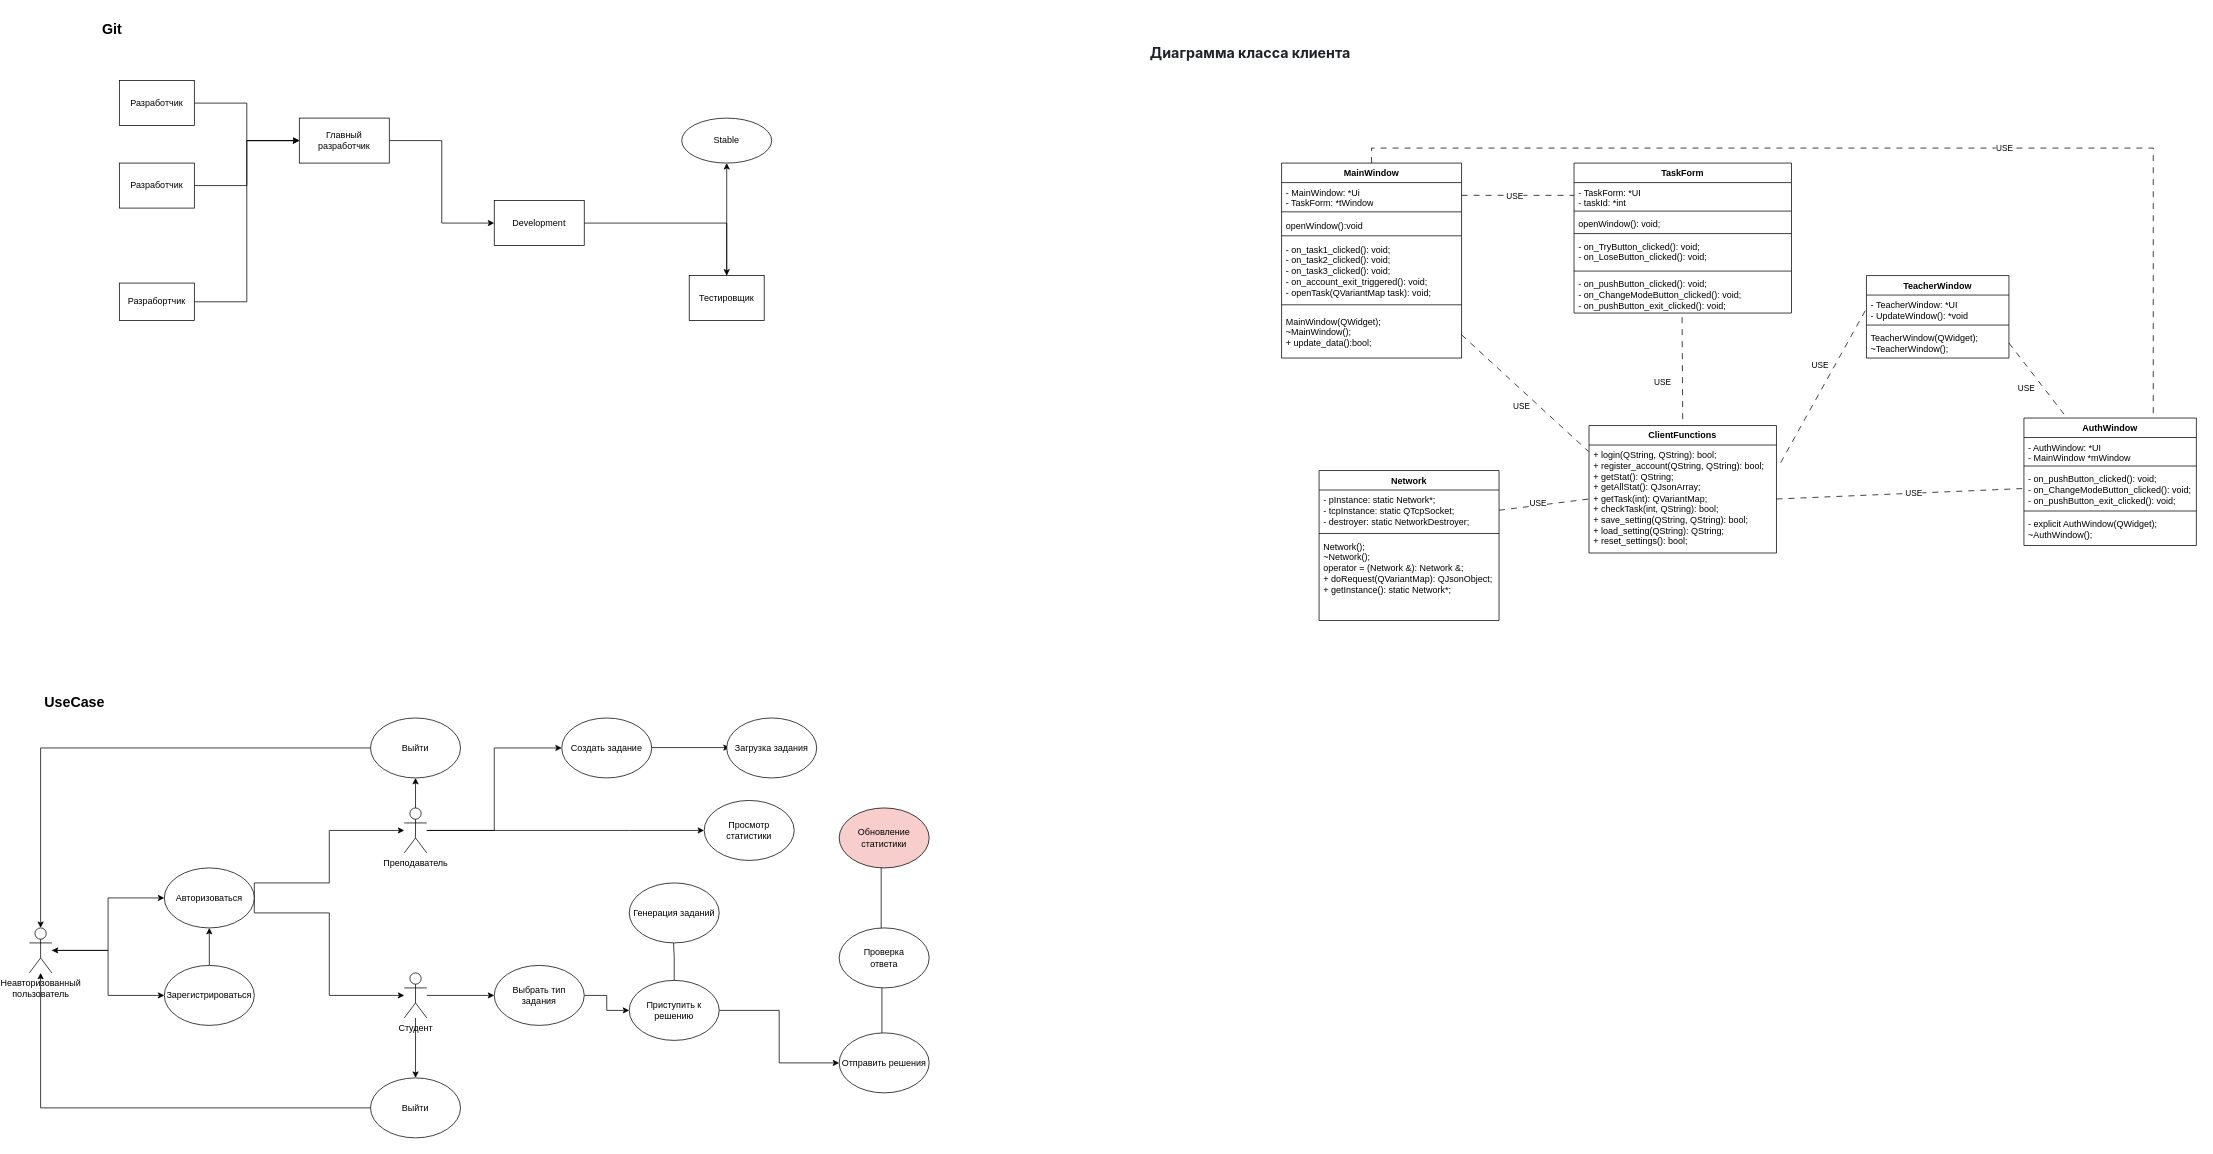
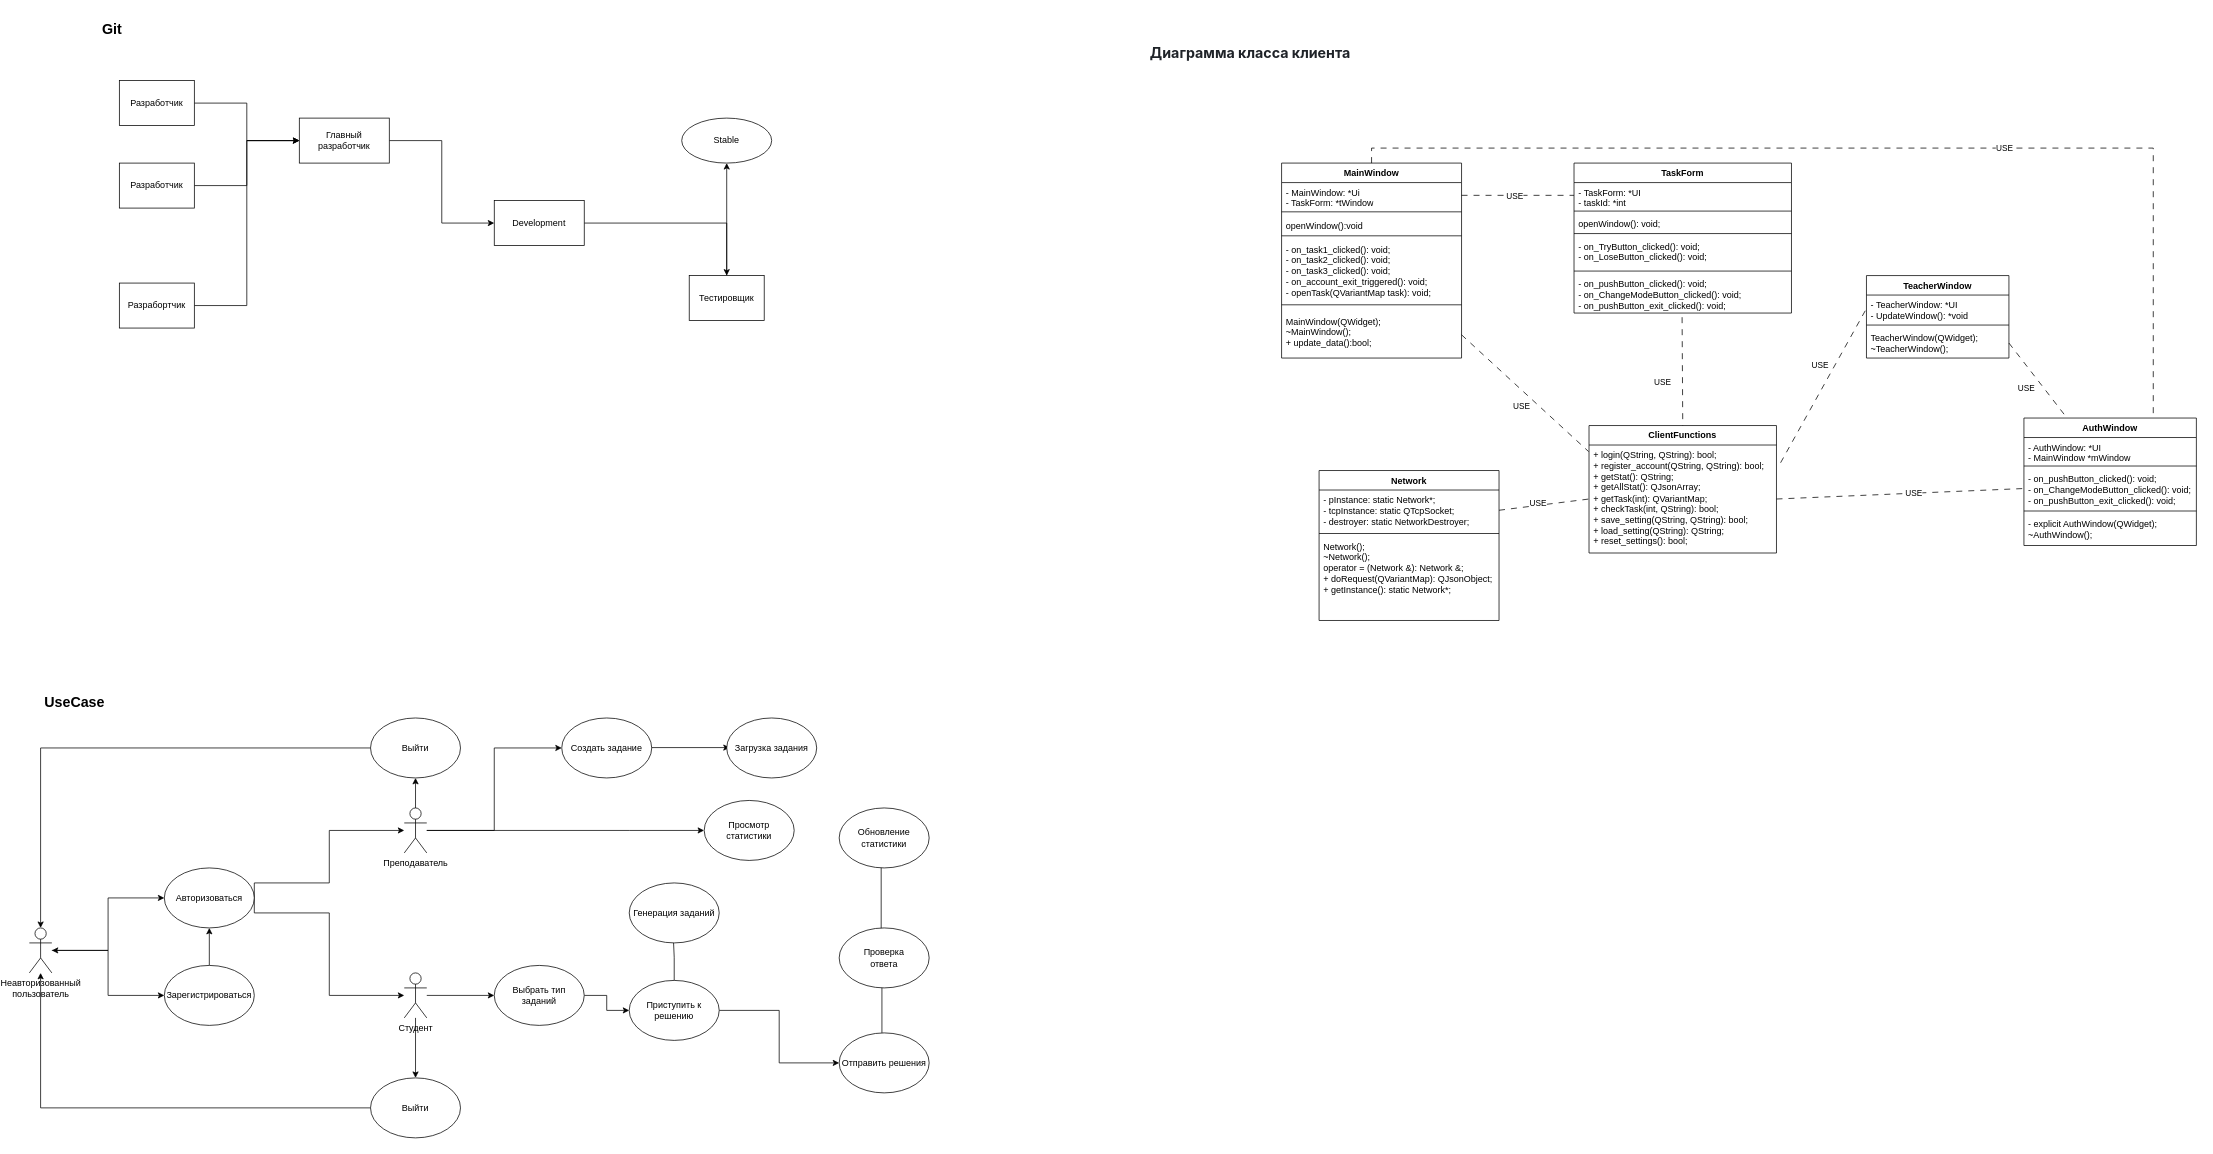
- <mxCell id="7" value="Разрабортчик" style="rounded=0;whiteSpace=wrap;html=1;" parent="1" vertex="1"><mxGeometry x="140" y="377" width="100" height="50" as="geometry" /></mxCell>
+ <mxCell id="7" value="Разрабортчик" style="rounded=0;whiteSpace=wrap;html=1;" parent="1" vertex="1"><mxGeometry x="140" y="377" width="100" height="60" as="geometry" /></mxCell>
- <mxCell id="69" value="Обновление статистики" style="ellipse;whiteSpace=wrap;html=1;fillColor=#f8cecc;" vertex="1" parent="1"><mxGeometry x="1100" y="1077" width="120" height="80" as="geometry" /></mxCell>
+ <mxCell id="69" value="Обновление статистики" style="ellipse;whiteSpace=wrap;html=1;" vertex="1" parent="1"><mxGeometry x="1100" y="1077" width="120" height="80" as="geometry" /></mxCell>
- <mxCell id="53" value="Выбрать тип задания" style="ellipse;whiteSpace=wrap;html=1;" vertex="1" parent="1"><mxGeometry x="640" y="1287" width="120" height="80" as="geometry" /></mxCell>
+ <mxCell id="53" value="Выбрать тип заданий" style="ellipse;whiteSpace=wrap;html=1;" vertex="1" parent="1"><mxGeometry x="640" y="1287" width="120" height="80" as="geometry" /></mxCell>
